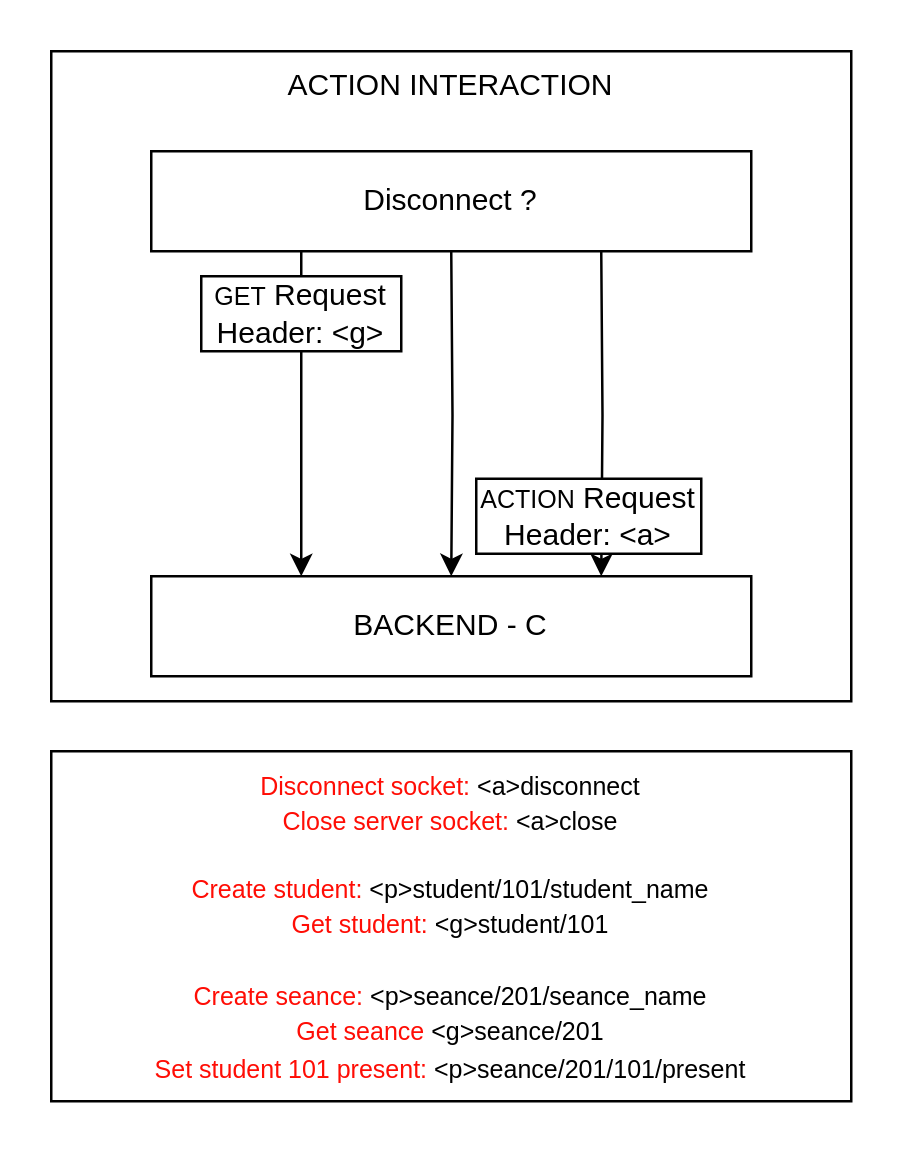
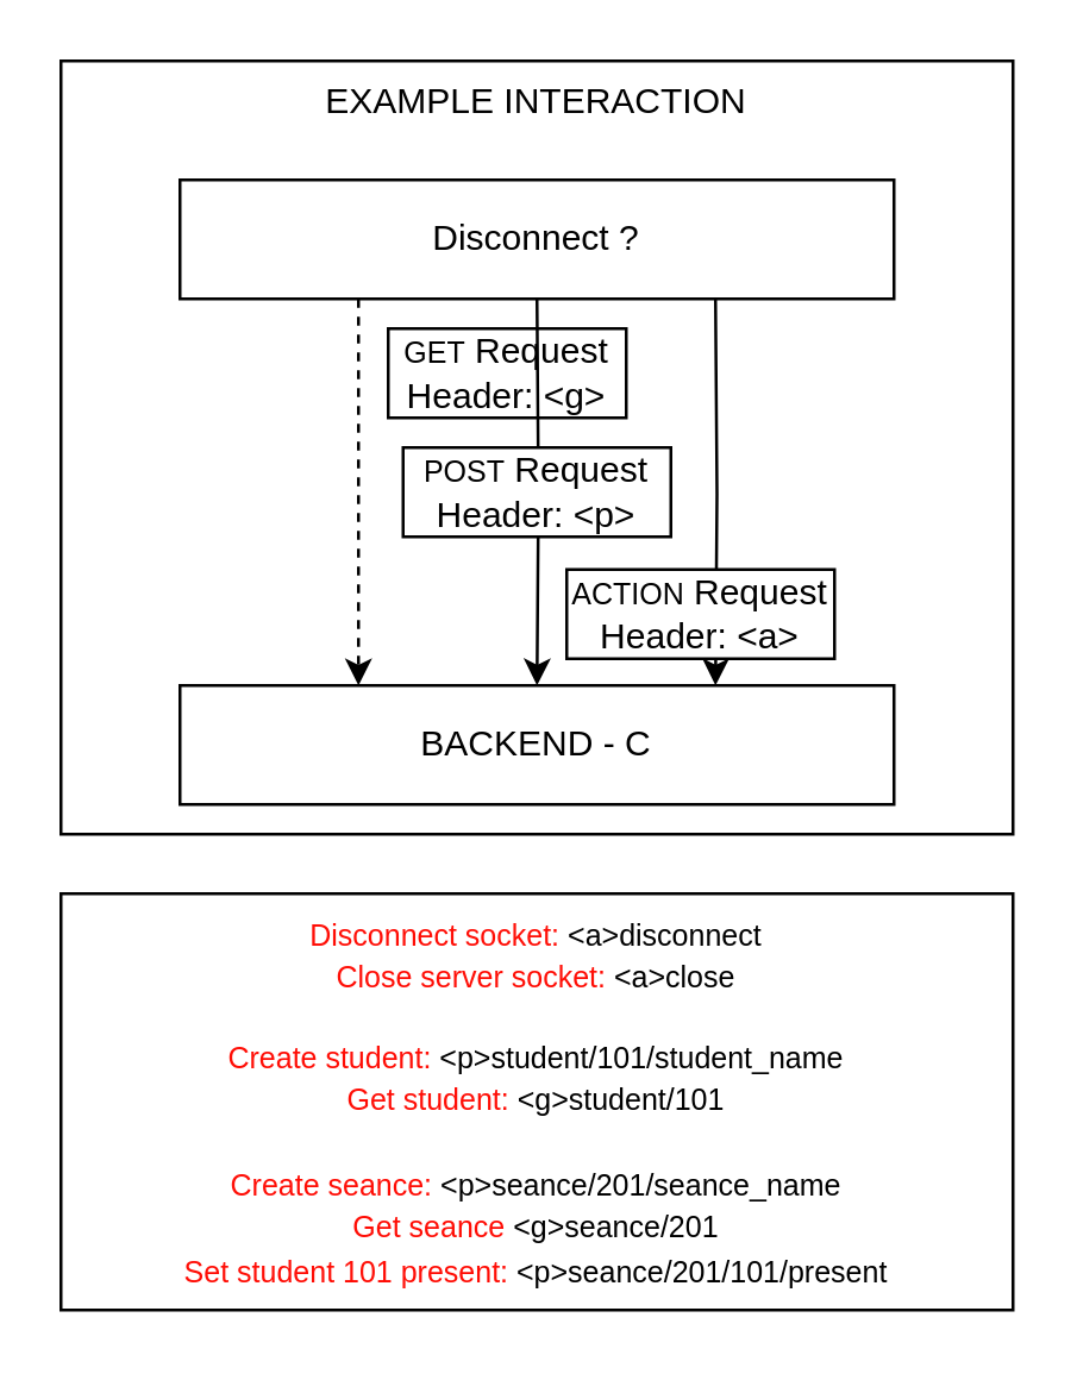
- <mxCell id="2" value="ACTION INTERACTION" style="rounded=0;whiteSpace=wrap;html=1;fillColor=none;verticalAlign=top;" vertex="1" parent="1"><mxGeometry x="20" y="20" width="320" height="260" as="geometry" /></mxCell>
+ <mxCell id="2" value="EXAMPLE INTERACTION" style="rounded=0;whiteSpace=wrap;html=1;fillColor=none;verticalAlign=top;" vertex="1" parent="1"><mxGeometry x="20" y="20" width="320" height="260" as="geometry" /></mxCell>
- <mxCell id="6" value="&lt;div&gt;&lt;font style=&quot;font-size: 10px;&quot;&gt;GET&lt;/font&gt; Request&lt;/div&gt;Header: &amp;lt;g&amp;gt;" style="rounded=0;whiteSpace=wrap;html=1;" vertex="1" parent="1"><mxGeometry x="80" y="110" width="80" height="30" as="geometry" /></mxCell>
+ <mxCell id="6" value="&lt;div&gt;&lt;font style=&quot;font-size: 10px;&quot;&gt;GET&lt;/font&gt; Request&lt;/div&gt;Header: &amp;lt;g&amp;gt;" style="rounded=0;whiteSpace=wrap;html=1;" vertex="1" parent="1"><mxGeometry x="130" y="110" width="80" height="30" as="geometry" /></mxCell>
- <mxCell id="4" style="edgeStyle=orthogonalEdgeStyle;rounded=0;orthogonalLoop=1;jettySize=auto;html=1;exitX=0.25;exitY=1;exitDx=0;exitDy=0;entryX=0.25;entryY=0;entryDx=0;entryDy=0;" edge="1" parent="1" source="5" target="3"><mxGeometry relative="1" as="geometry" /></mxCell>
+ <mxCell id="4" style="edgeStyle=orthogonalEdgeStyle;rounded=0;orthogonalLoop=1;jettySize=auto;html=1;exitX=0.25;exitY=1;exitDx=0;exitDy=0;entryX=0.25;entryY=0;entryDx=0;entryDy=0;dashed=1;" edge="1" parent="1" source="5" target="3"><mxGeometry relative="1" as="geometry" /></mxCell>
+ <mxCell id="8" value="&lt;div&gt;&lt;font style=&quot;font-size: 10px;&quot;&gt;POST&lt;/font&gt; Request&lt;/div&gt;Header: &amp;lt;p&amp;gt;" style="rounded=0;whiteSpace=wrap;html=1;" vertex="1" parent="1"><mxGeometry x="135" y="150" width="90" height="30" as="geometry" /></mxCell>
